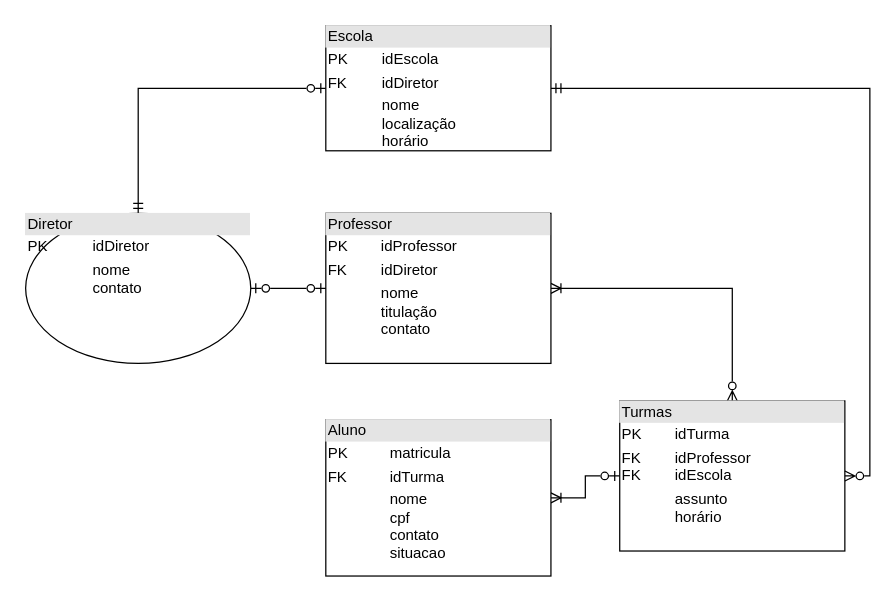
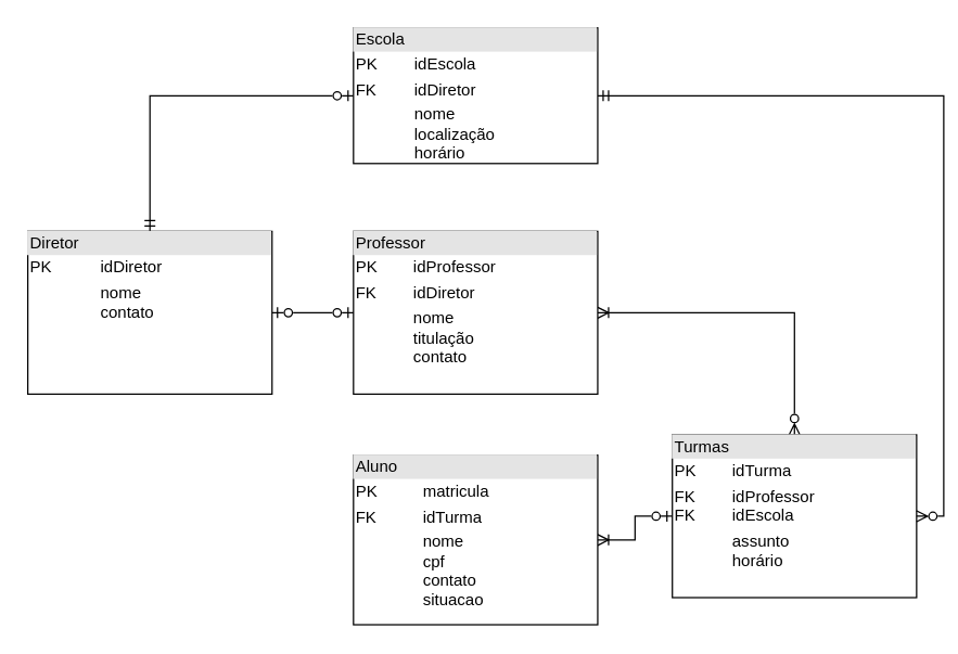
- <mxCell id="9" value="&lt;div style=&quot;box-sizing:border-box;width:100%;background:#e4e4e4;padding:2px;&quot;&gt;Diretor&lt;/div&gt;&lt;table style=&quot;width:100%;font-size:1em;&quot; cellpadding=&quot;2&quot; cellspacing=&quot;0&quot;&gt;&lt;tbody&gt;&lt;tr&gt;&lt;td&gt;PK&lt;/td&gt;&lt;td&gt;idDiretor&lt;/td&gt;&lt;/tr&gt;&lt;tr&gt;&lt;td&gt;&lt;br&gt;&lt;/td&gt;&lt;td&gt;nome&lt;br&gt;contato&lt;/td&gt;&lt;/tr&gt;&lt;tr&gt;&lt;td&gt;&lt;br&gt;&lt;/td&gt;&lt;td&gt;&lt;br&gt;&lt;/td&gt;&lt;/tr&gt;&lt;/tbody&gt;&lt;/table&gt;" style="ellipse;verticalAlign=top;align=left;overflow=fill;html=1;" parent="1" vertex="1"><mxGeometry x="20" y="170" width="180" height="120" as="geometry" /></mxCell>
+ <mxCell id="9" value="&lt;div style=&quot;box-sizing:border-box;width:100%;background:#e4e4e4;padding:2px;&quot;&gt;Diretor&lt;/div&gt;&lt;table style=&quot;width:100%;font-size:1em;&quot; cellpadding=&quot;2&quot; cellspacing=&quot;0&quot;&gt;&lt;tbody&gt;&lt;tr&gt;&lt;td&gt;PK&lt;/td&gt;&lt;td&gt;idDiretor&lt;/td&gt;&lt;/tr&gt;&lt;tr&gt;&lt;td&gt;&lt;br&gt;&lt;/td&gt;&lt;td&gt;nome&lt;br&gt;contato&lt;/td&gt;&lt;/tr&gt;&lt;tr&gt;&lt;td&gt;&lt;br&gt;&lt;/td&gt;&lt;td&gt;&lt;br&gt;&lt;/td&gt;&lt;/tr&gt;&lt;/tbody&gt;&lt;/table&gt;" style="verticalAlign=top;align=left;overflow=fill;html=1;" parent="1" vertex="1"><mxGeometry x="20" y="170" width="180" height="120" as="geometry" /></mxCell>
